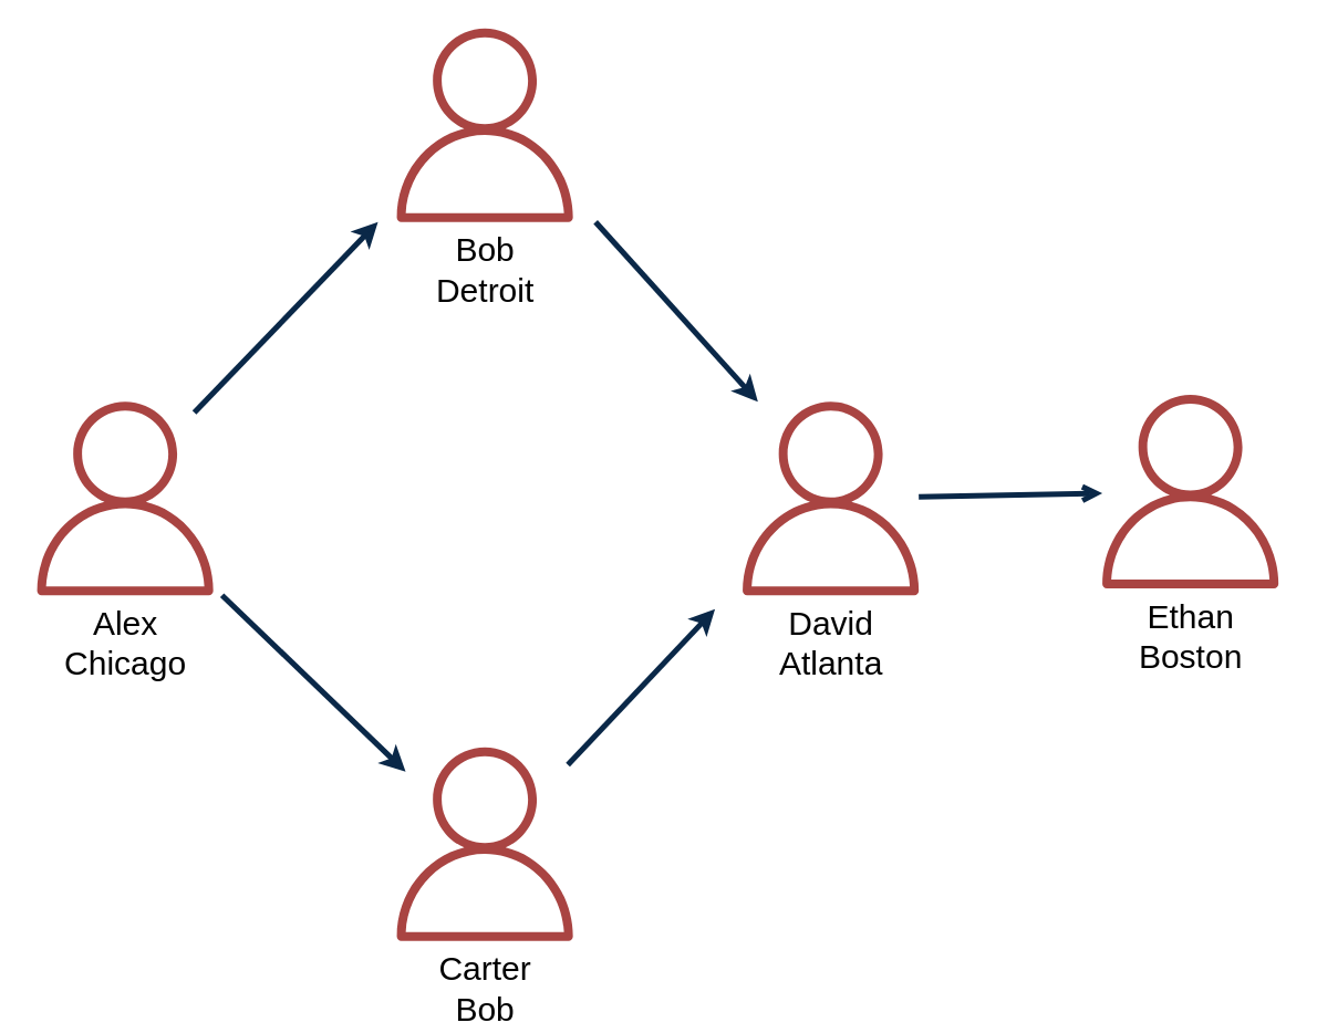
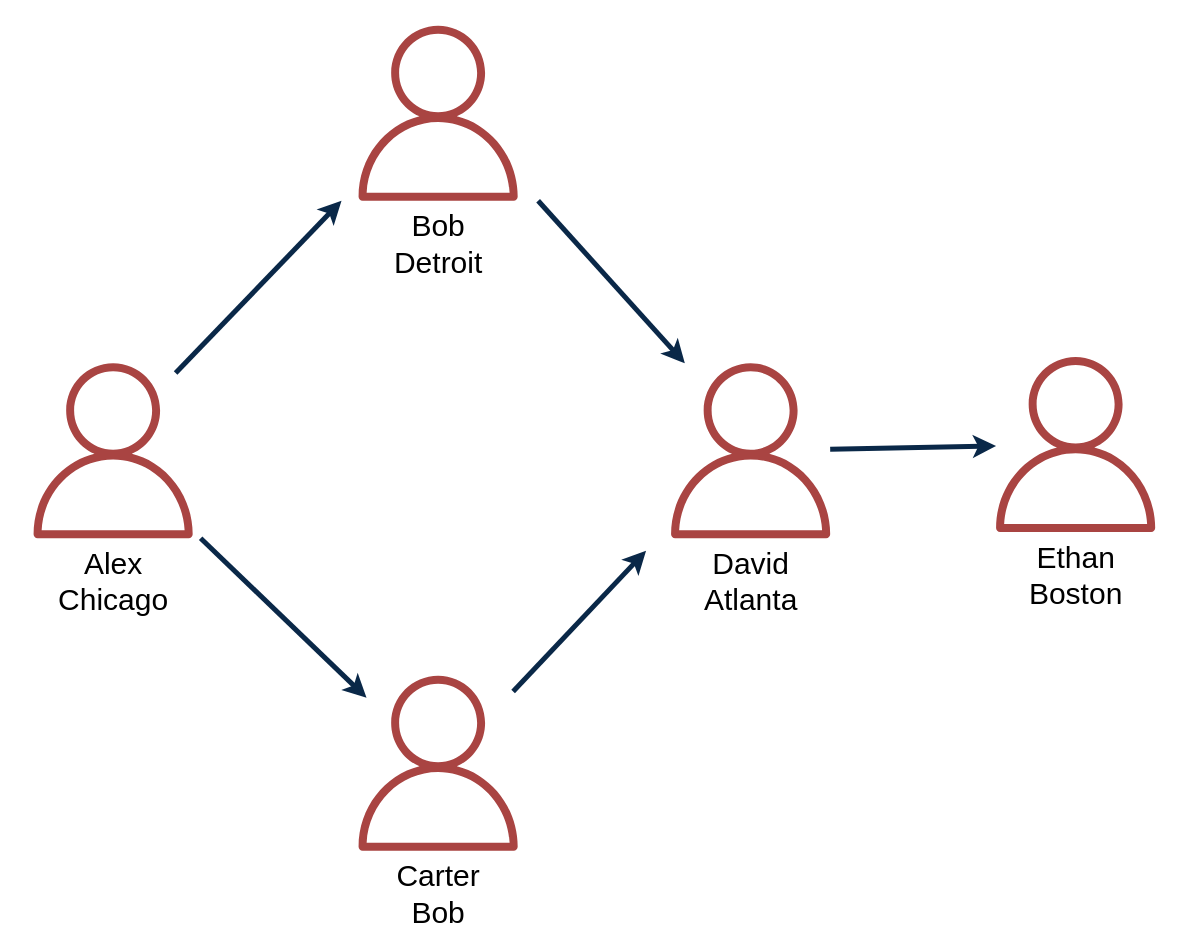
- <mxCell id="11" style="rounded=0;orthogonalLoop=1;jettySize=auto;html=1;strokeWidth=4;fillColor=#b0e3e6;strokeColor=#0a2848;endArrow=open;" edge="1" parent="1" source="6" target="7"><mxGeometry relative="1" as="geometry"><mxPoint x="194" y="334" as="sourcePoint" /><mxPoint x="326" y="196" as="targetPoint" /></mxGeometry></mxCell>
+ <mxCell id="11" style="rounded=0;orthogonalLoop=1;jettySize=auto;html=1;strokeWidth=4;fillColor=#b0e3e6;strokeColor=#0a2848;" edge="1" parent="1" source="6" target="7"><mxGeometry relative="1" as="geometry"><mxPoint x="194" y="334" as="sourcePoint" /><mxPoint x="326" y="196" as="targetPoint" /></mxGeometry></mxCell>
